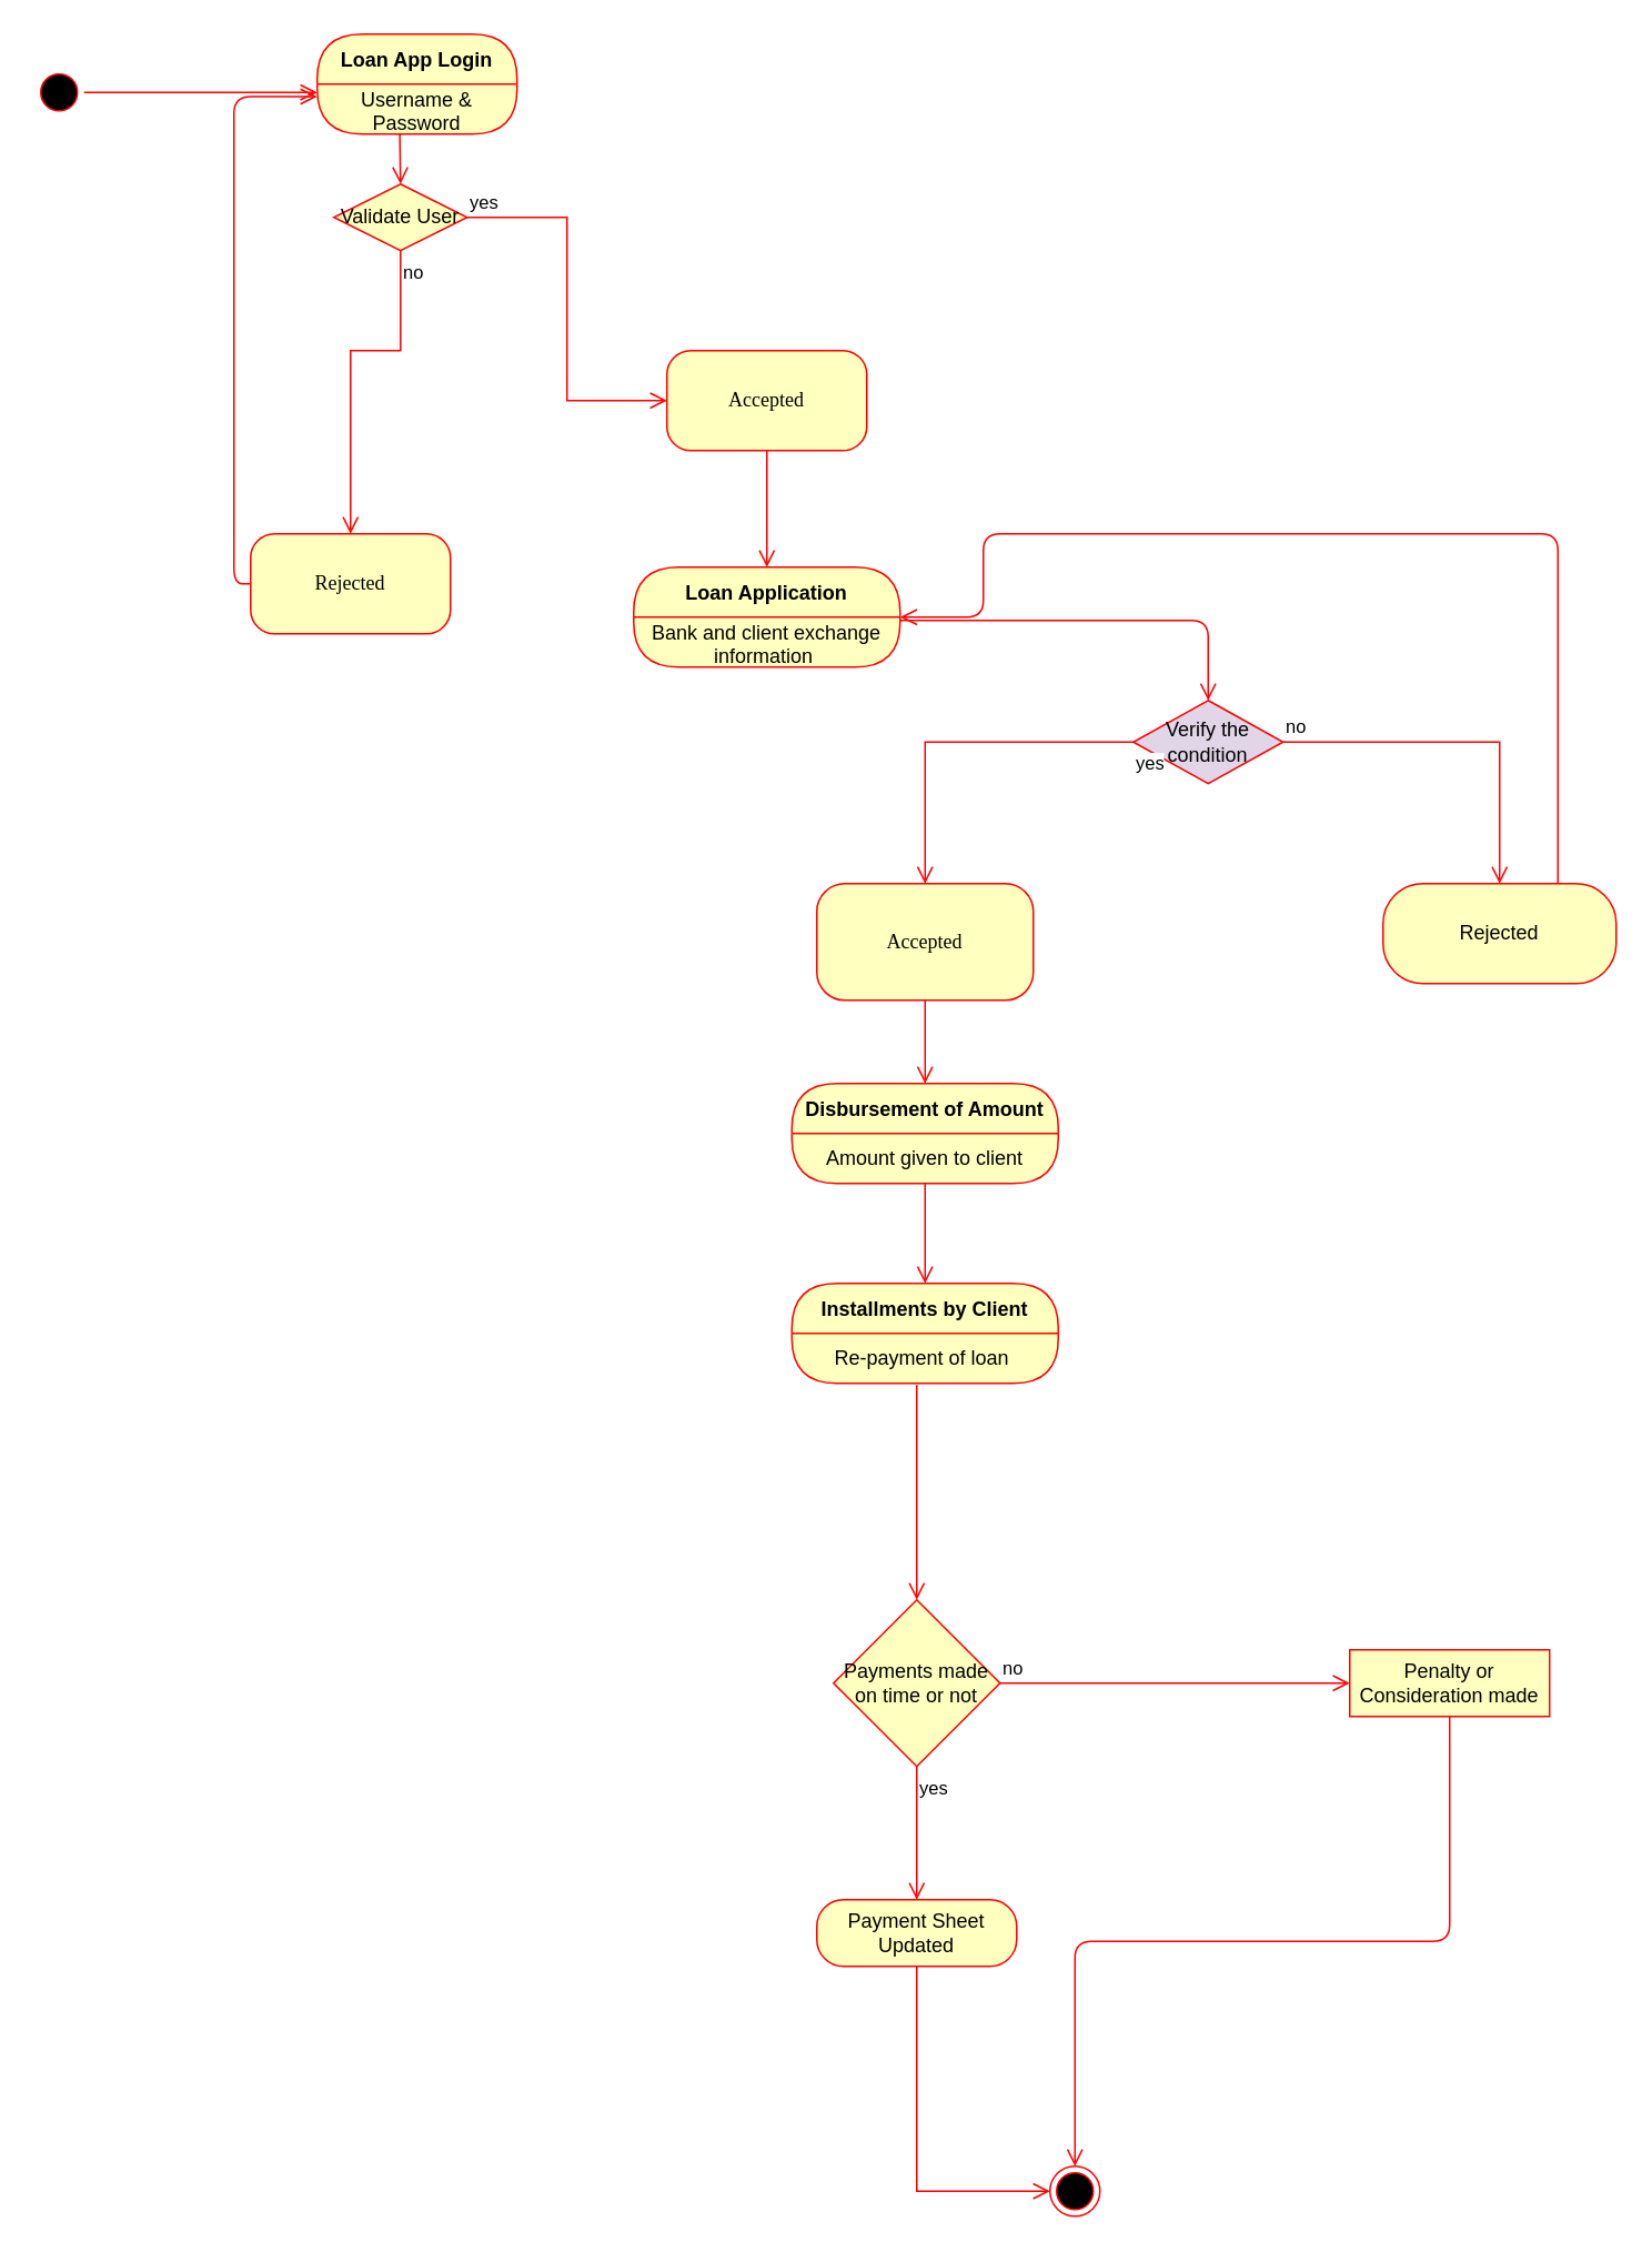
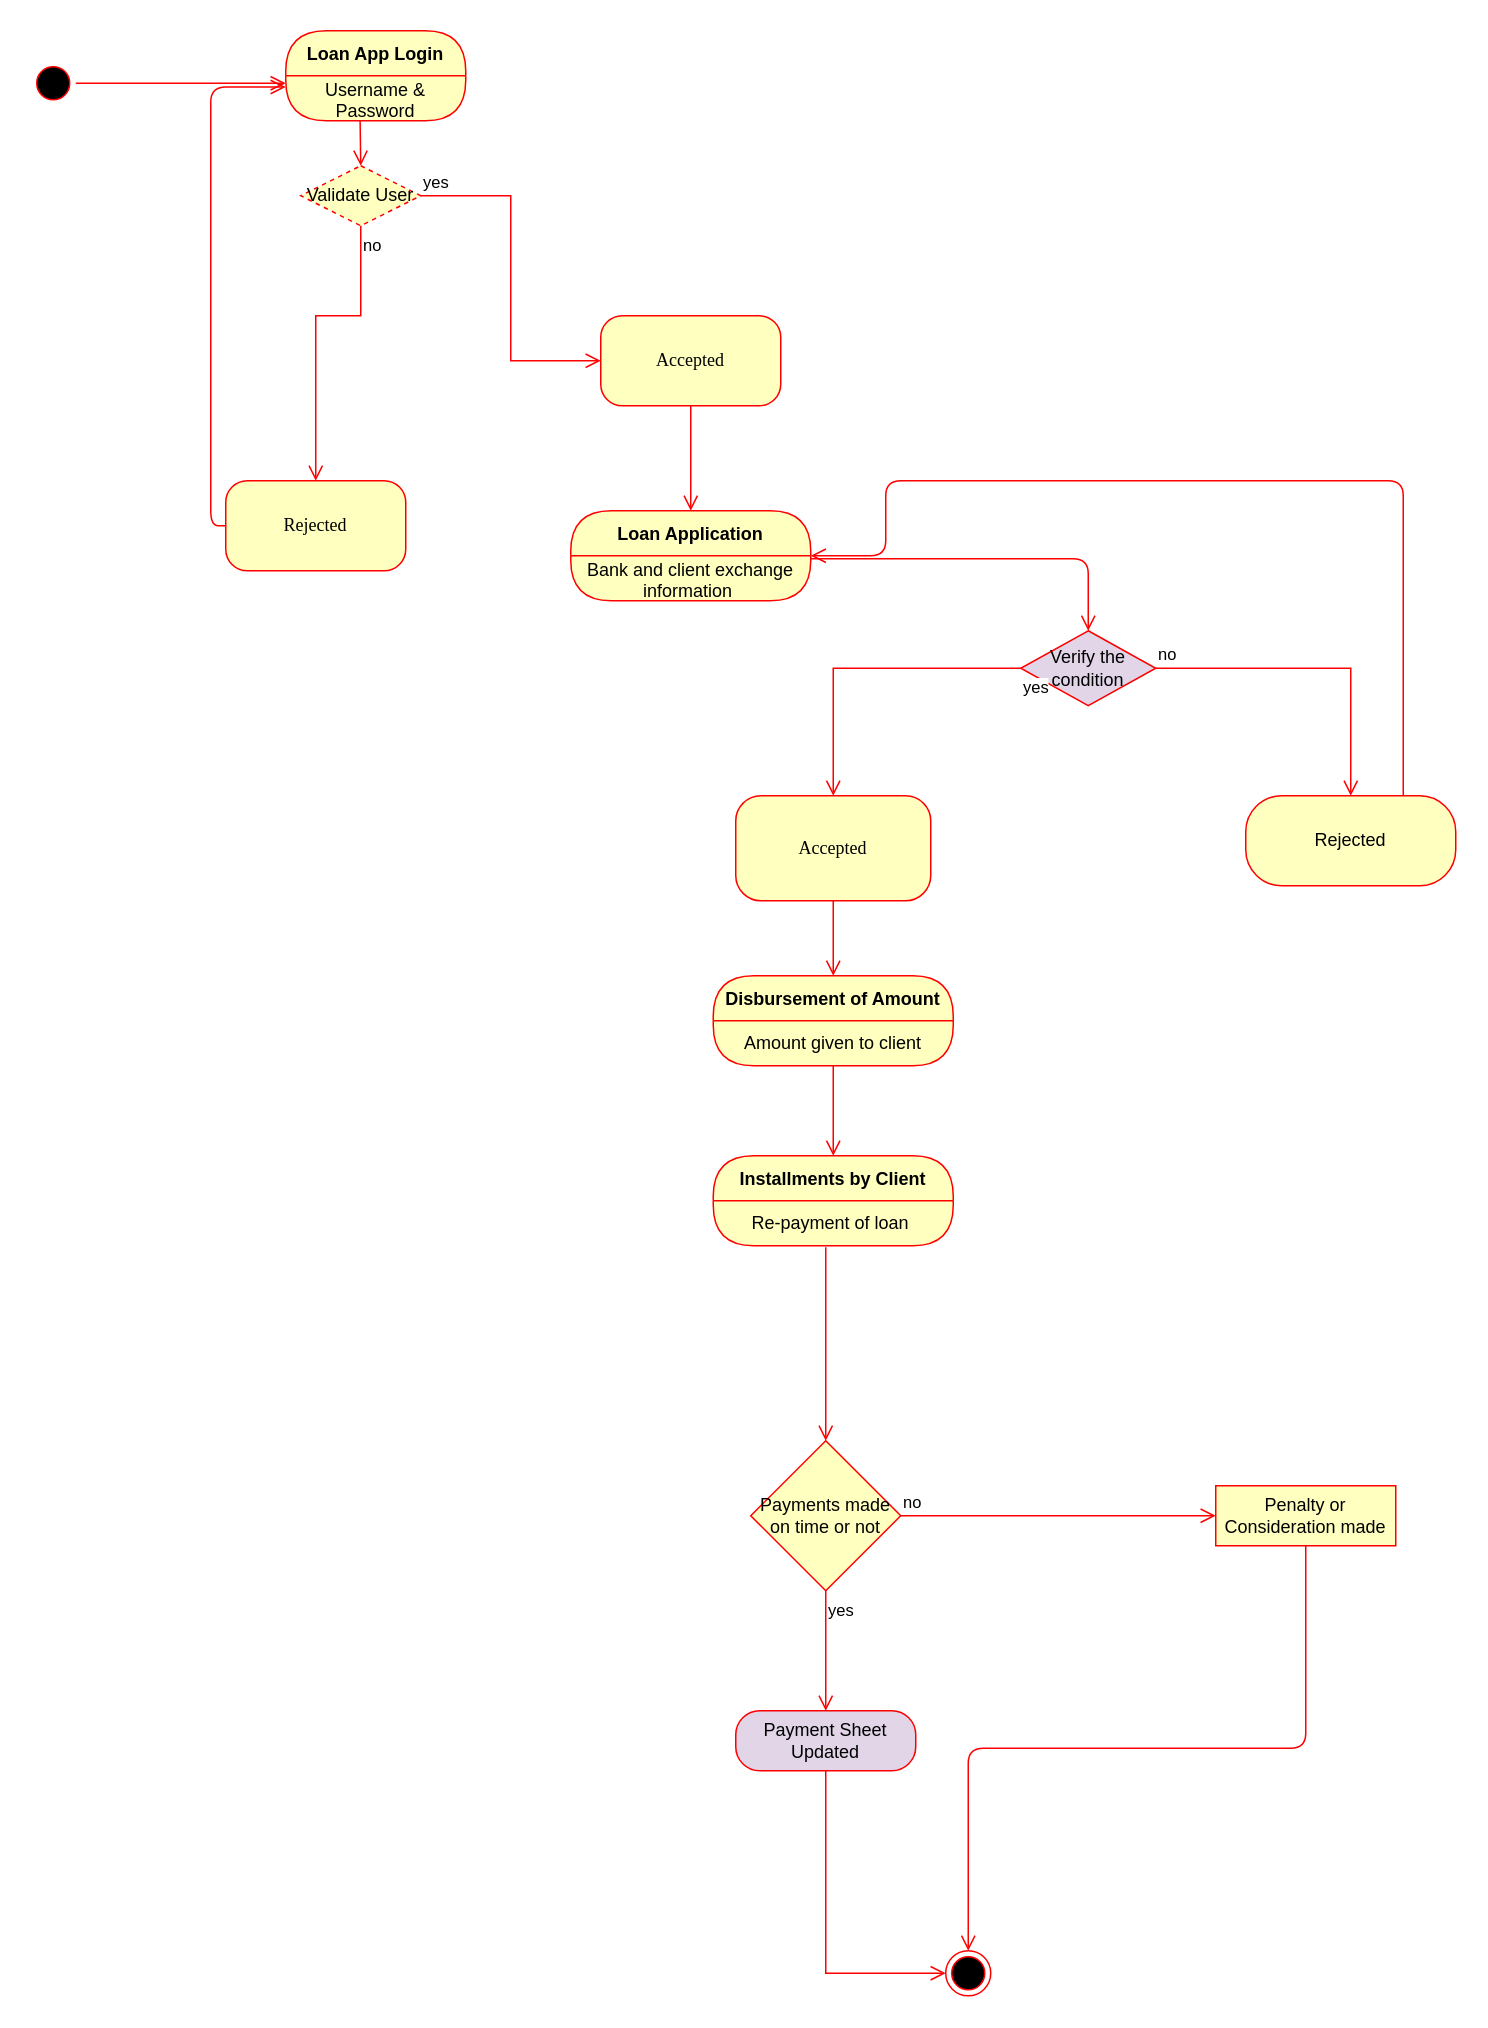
- <mxCell id="28" value="Validate User" style="rhombus;whiteSpace=wrap;html=1;fontColor=#000000;fillColor=#ffffc0;strokeColor=#ff0000;" vertex="1" parent="1"><mxGeometry x="200" y="110" width="80" height="40" as="geometry" /></mxCell>
+ <mxCell id="28" value="Validate User" style="rhombus;whiteSpace=wrap;html=1;fontColor=#000000;fillColor=#ffffc0;strokeColor=#ff0000;dashed=1;" vertex="1" parent="1"><mxGeometry x="200" y="110" width="80" height="40" as="geometry" /></mxCell>
- <mxCell id="35" value="Payment Sheet Updated" style="rounded=1;whiteSpace=wrap;html=1;arcSize=40;fontColor=#000000;fillColor=#ffffc0;strokeColor=#ff0000;" vertex="1" parent="1"><mxGeometry x="490" y="1140" width="120" height="40" as="geometry" /></mxCell>
+ <mxCell id="35" value="Payment Sheet Updated" style="rounded=1;whiteSpace=wrap;html=1;arcSize=40;fontColor=#000000;fillColor=#e1d5e7;strokeColor=#ff0000;" vertex="1" parent="1"><mxGeometry x="490" y="1140" width="120" height="40" as="geometry" /></mxCell>
